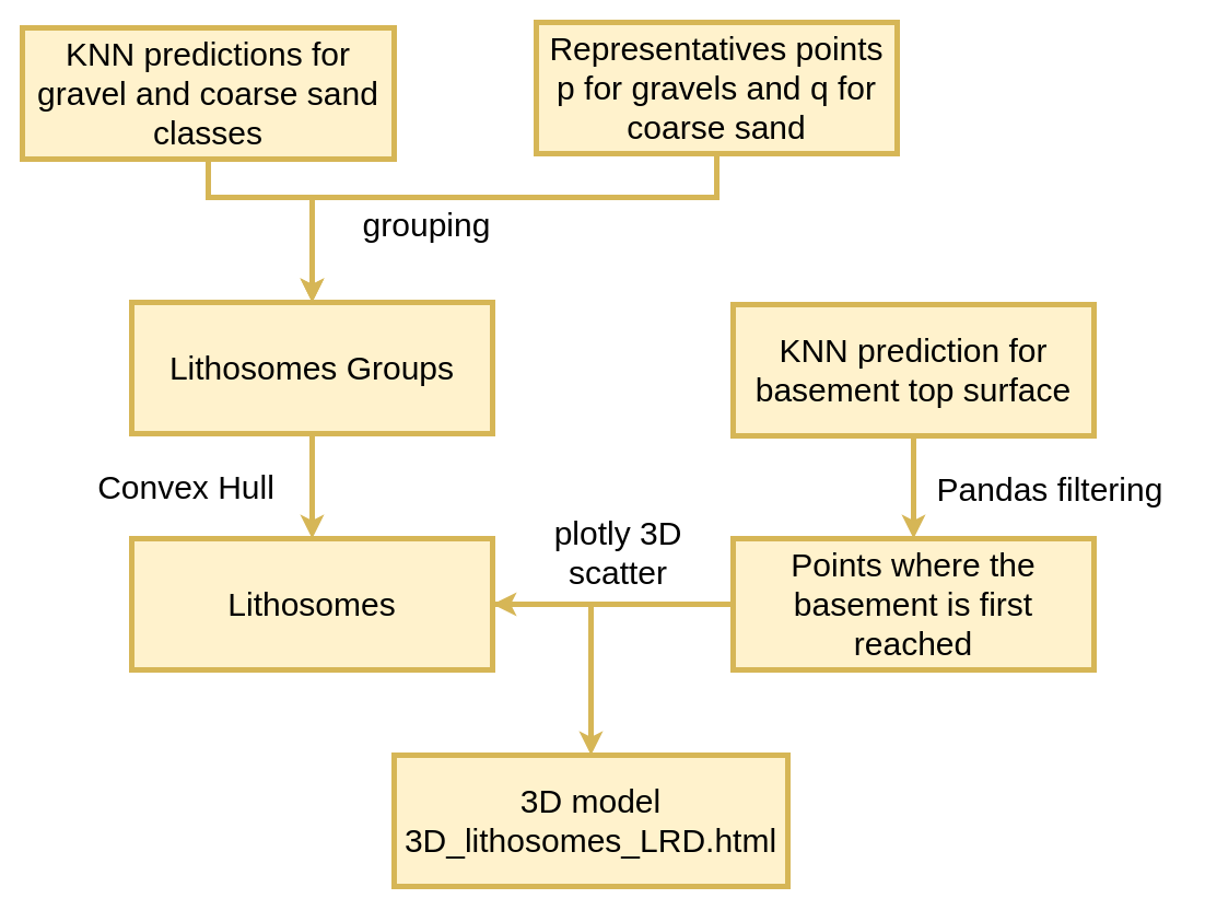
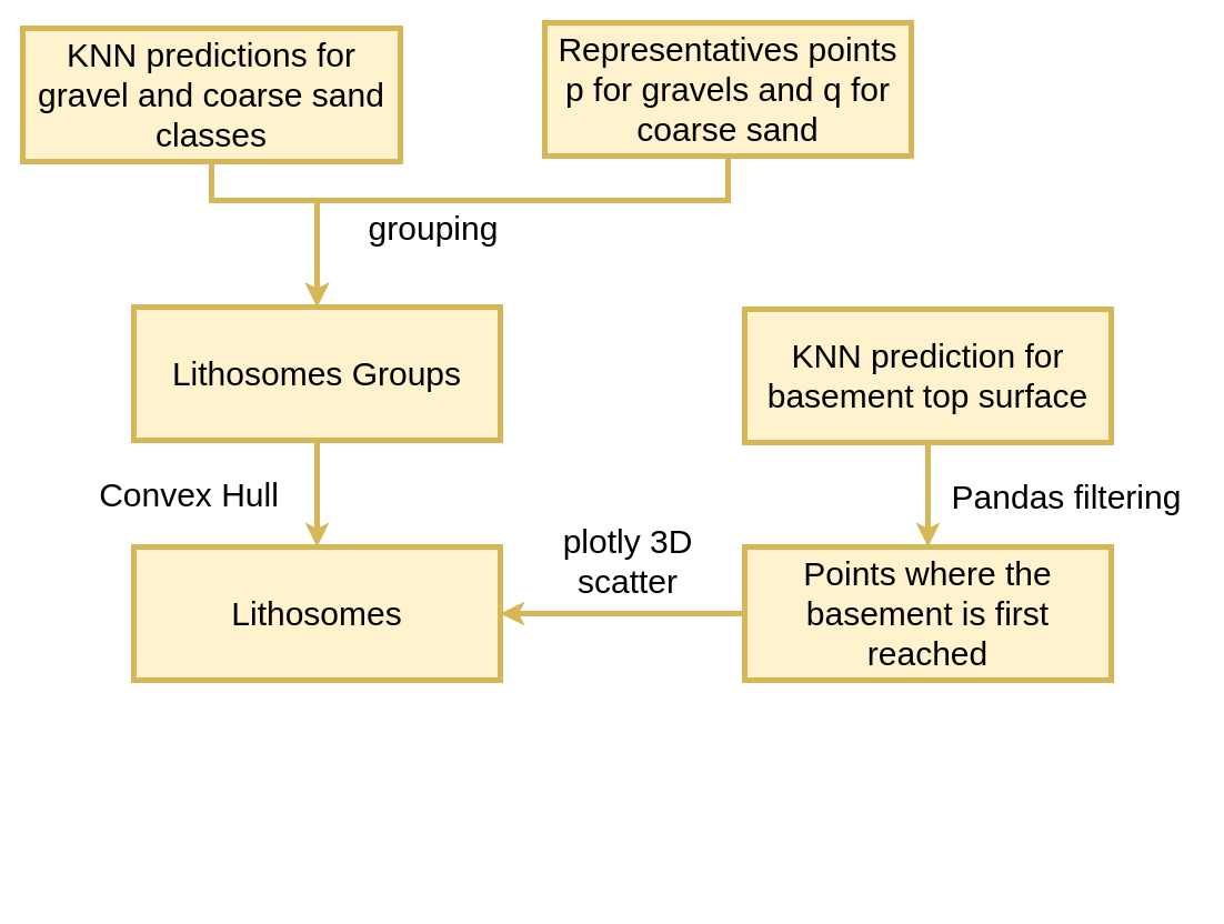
- <mxCell id="6" style="edgeStyle=orthogonalEdgeStyle;rounded=0;orthogonalLoop=1;jettySize=auto;html=1;exitX=1;exitY=0.5;exitDx=0;exitDy=0;entryX=0.5;entryY=0;entryDx=0;entryDy=0;strokeWidth=5;fillColor=#fff2cc;strokeColor=#d6b656;" parent="1" source="7" target="14" edge="1"><mxGeometry relative="1" as="geometry" /></mxCell>
- <mxCell id="14" value="&lt;pre style=&quot;font-size: 30px;&quot;&gt;&lt;font style=&quot;font-size: 30px;&quot; face=&quot;Helvetica&quot;&gt;3D model&lt;br style=&quot;font-size: 30px;&quot;&gt;3D_lithosomes_LRD.html&lt;/font&gt;&lt;/pre&gt;" style="rounded=0;whiteSpace=wrap;html=1;fontFamily=Helvetica;fontSize=30;fillColor=#fff2cc;strokeColor=#d6b656;strokeWidth=5;" parent="1" vertex="1"><mxGeometry x="360" y="690" width="360" height="120" as="geometry" /></mxCell>
